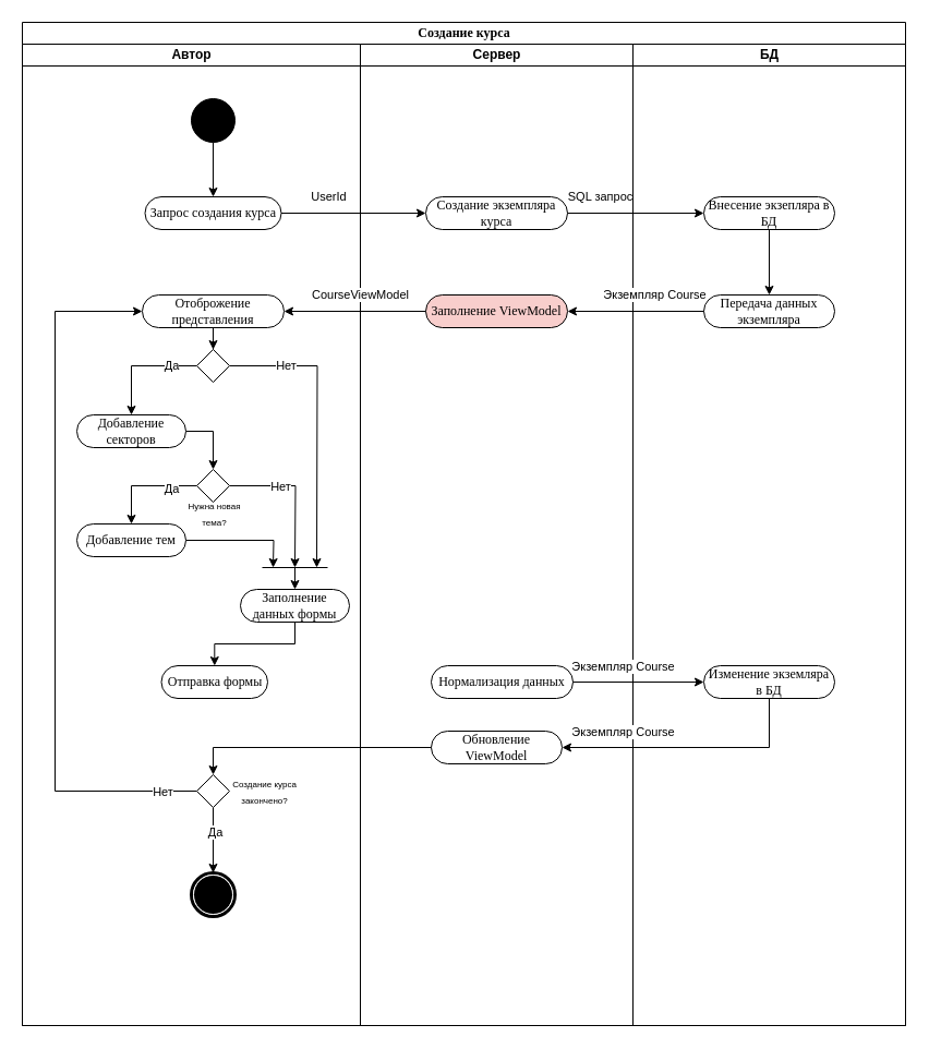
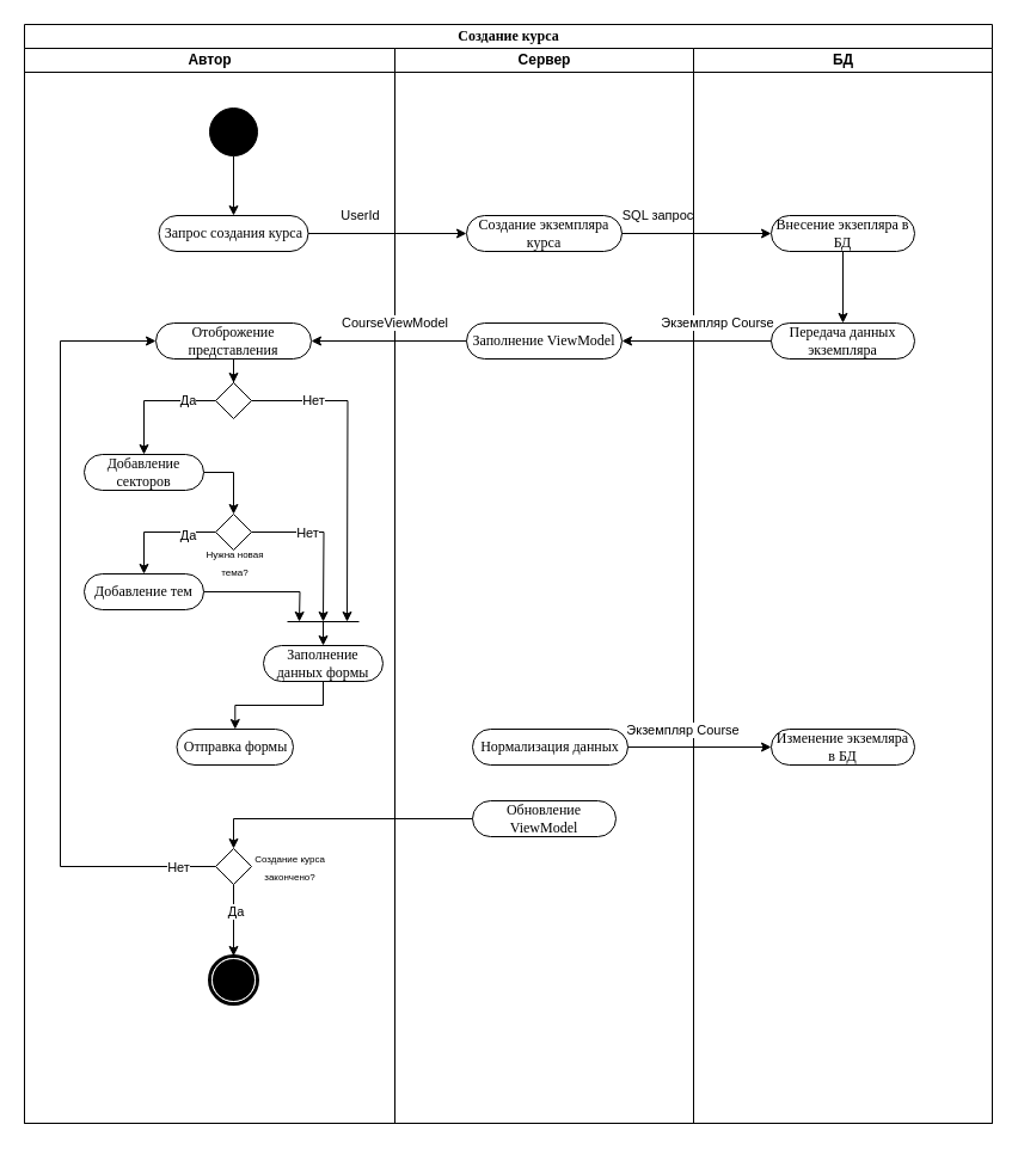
- <mxCell id="38" value="Заполнение ViewModel" style="rounded=1;whiteSpace=wrap;html=1;shadow=0;comic=0;labelBackgroundColor=none;strokeWidth=1;fontFamily=Verdana;fontSize=12;align=center;arcSize=50;fillColor=#f8cecc;" vertex="1" parent="36"><mxGeometry x="60" y="230" width="130" height="30" as="geometry" /></mxCell>
+ <mxCell id="38" value="Заполнение ViewModel" style="rounded=1;whiteSpace=wrap;html=1;shadow=0;comic=0;labelBackgroundColor=none;strokeWidth=1;fontFamily=Verdana;fontSize=12;align=center;arcSize=50;" vertex="1" parent="36"><mxGeometry x="60" y="230" width="130" height="30" as="geometry" /></mxCell>
- <mxCell id="52" style="edgeStyle=orthogonalEdgeStyle;rounded=0;orthogonalLoop=1;jettySize=auto;html=1;entryX=1;entryY=0.5;entryDx=0;entryDy=0;" edge="1" parent="2" source="44" target="40"><mxGeometry relative="1" as="geometry"><Array as="points"><mxPoint x="685" y="665" /></Array></mxGeometry></mxCell>
- <mxCell id="53" value="Экземпляр Course" style="edgeLabel;html=1;align=center;verticalAlign=middle;resizable=0;points=[];" vertex="1" connectable="0" parent="52"><mxGeometry x="0.543" relative="1" as="geometry"><mxPoint x="1" y="-15" as="offset" /></mxGeometry></mxCell>
